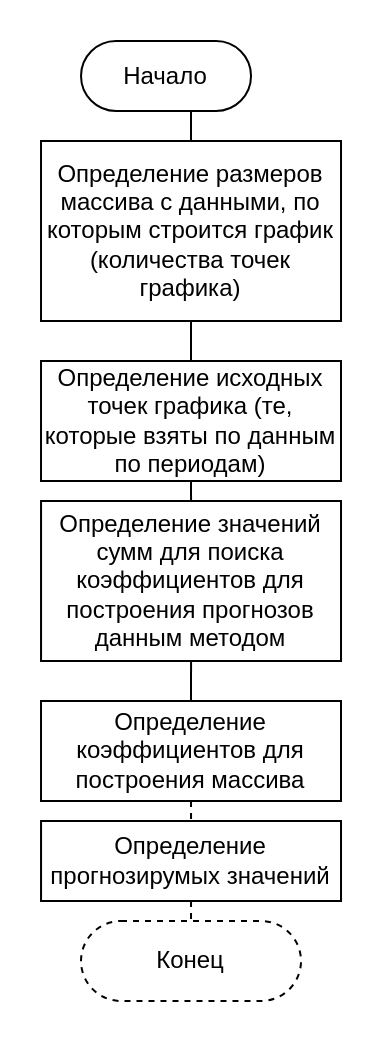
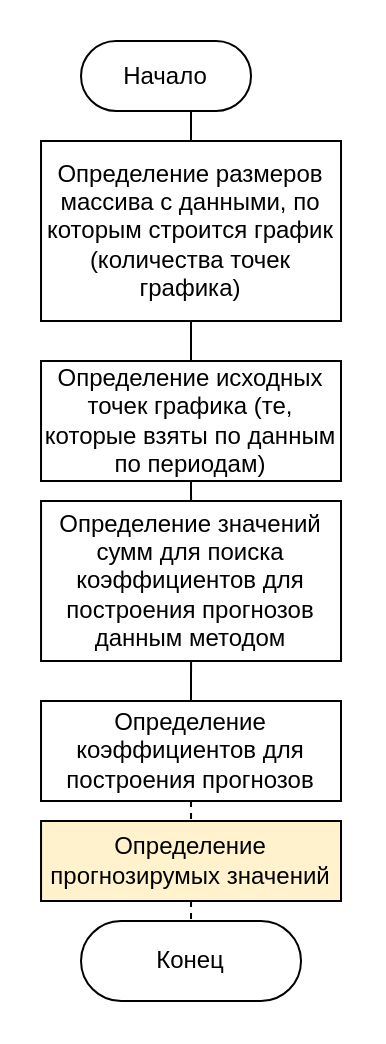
- <mxCell id="12" value="&lt;span style=&quot;white-space: normal&quot;&gt;Определение коэффициентов для построения массива&lt;/span&gt;" style="rounded=0;whiteSpace=wrap;html=1;" vertex="1" parent="1"><mxGeometry x="20.01" y="350" width="149.99" height="50" as="geometry" /></mxCell>
+ <mxCell id="12" value="&lt;span style=&quot;white-space: normal&quot;&gt;Определение коэффициентов для построения прогнозов&lt;/span&gt;" style="rounded=0;whiteSpace=wrap;html=1;" vertex="1" parent="1"><mxGeometry x="20.01" y="350" width="149.99" height="50" as="geometry" /></mxCell>
- <mxCell id="14" value="Определение прогнозирумых значений" style="rounded=0;whiteSpace=wrap;html=1;" vertex="1" parent="1"><mxGeometry x="20.02" y="410" width="149.99" height="40" as="geometry" /></mxCell>
+ <mxCell id="14" value="Определение прогнозирумых значений" style="rounded=0;whiteSpace=wrap;html=1;fillColor=#fff2cc;" vertex="1" parent="1"><mxGeometry x="20.02" y="410" width="149.99" height="40" as="geometry" /></mxCell>
- <mxCell id="10" value="Конец" style="rounded=1;whiteSpace=wrap;html=1;arcSize=50;dashed=1;" vertex="1" parent="1"><mxGeometry x="40.01" y="460" width="110" height="40" as="geometry" /></mxCell>
+ <mxCell id="10" value="Конец" style="rounded=1;whiteSpace=wrap;html=1;arcSize=50;" vertex="1" parent="1"><mxGeometry x="40.01" y="460" width="110" height="40" as="geometry" /></mxCell>
